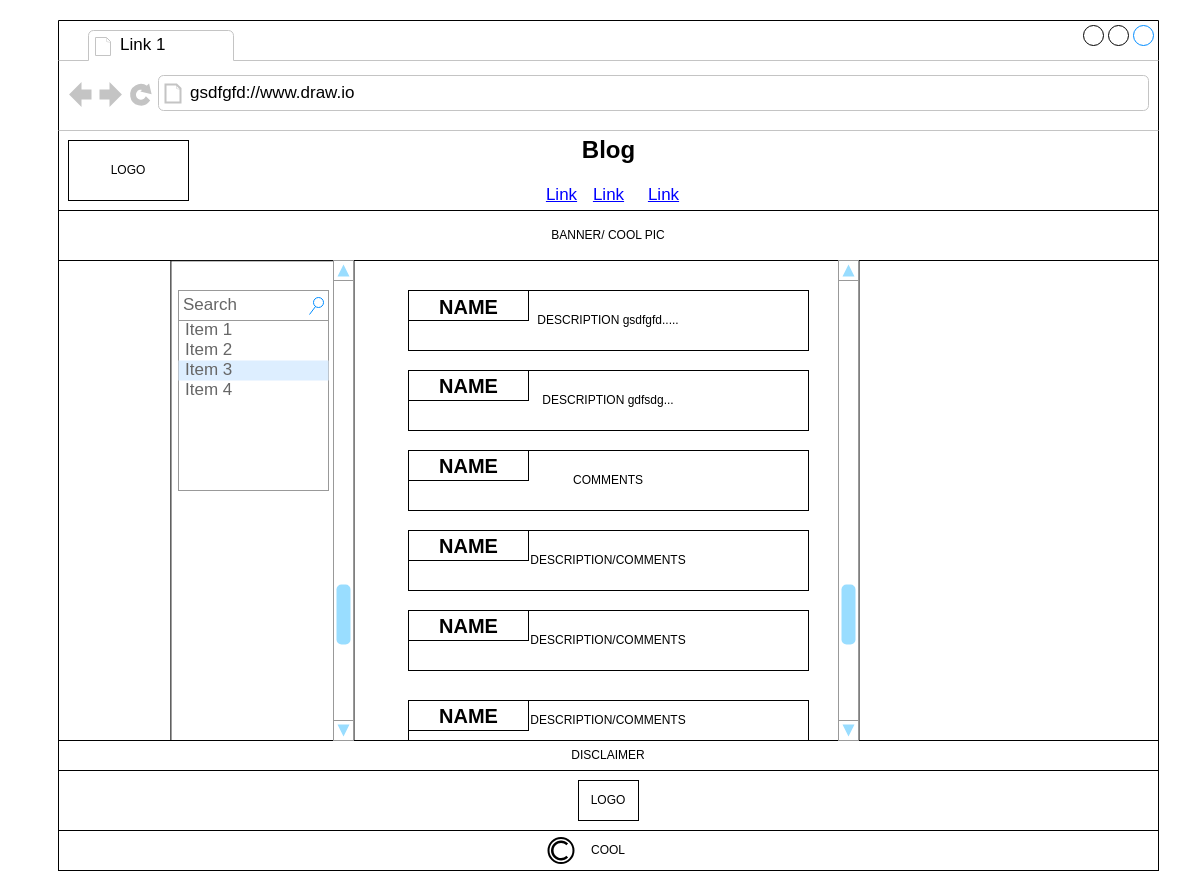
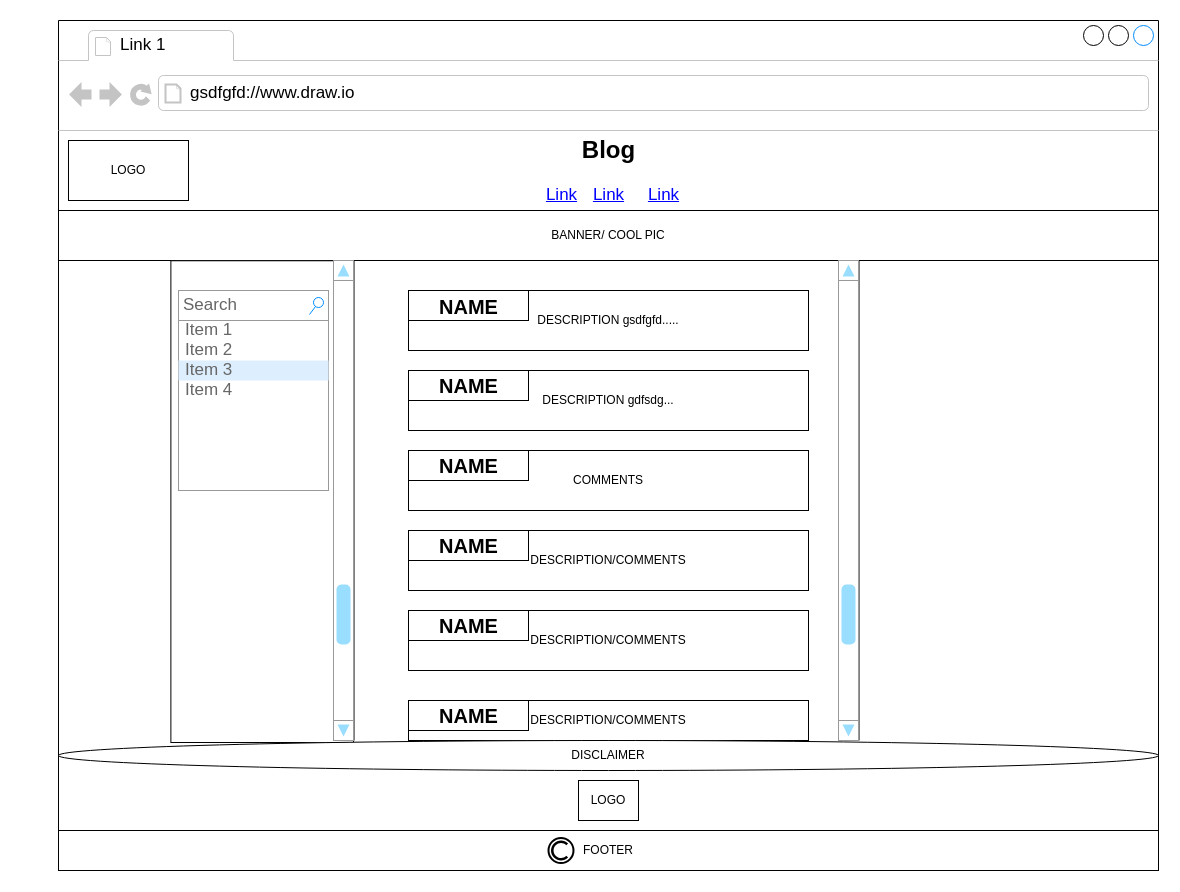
- <mxCell id="34" value="DISCLAIMER" style="whiteSpace=wrap;html=1;comic=0;" parent="1" vertex="1"><mxGeometry y="740" width="1100" height="30" as="geometry" x="58" /></mxCell>
+ <mxCell id="34" value="DISCLAIMER" style="ellipse;whiteSpace=wrap;html=1;comic=0;" parent="1" vertex="1"><mxGeometry y="740" width="1100" height="30" as="geometry" x="58" /></mxCell>
- <mxCell id="33" value="COOL" style="whiteSpace=wrap;html=1;comic=0;" parent="1" vertex="1"><mxGeometry y="830" width="1100" height="40" as="geometry" x="58" /></mxCell>
+ <mxCell id="33" value="FOOTER" style="whiteSpace=wrap;html=1;comic=0;" parent="1" vertex="1"><mxGeometry y="830" width="1100" height="40" as="geometry" x="58" /></mxCell>
